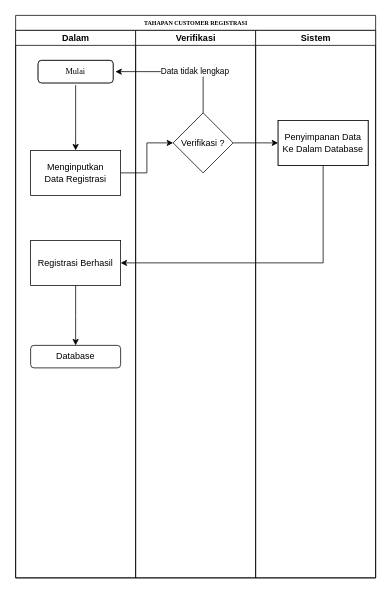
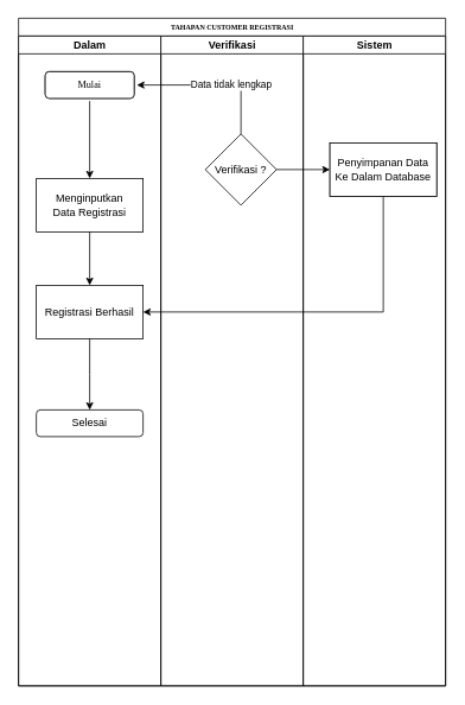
- <mxCell id="17" value="" style="edgeStyle=orthogonalEdgeStyle;rounded=0;orthogonalLoop=1;jettySize=auto;html=1;" parent="2" source="6" target="14" edge="1"><mxGeometry relative="1" as="geometry" /></mxCell>
+ <mxCell id="17" value="" style="edgeStyle=orthogonalEdgeStyle;rounded=0;orthogonalLoop=1;jettySize=auto;html=1;" parent="2" source="6" target="7" edge="1"><mxGeometry relative="1" as="geometry" /></mxCell>
- <mxCell id="8" value="Database" style="rounded=1;whiteSpace=wrap;html=1;" parent="3" vertex="1"><mxGeometry x="20" y="420" width="120" height="30" as="geometry" /></mxCell>
+ <mxCell id="8" value="Selesai" style="rounded=1;whiteSpace=wrap;html=1;" parent="3" vertex="1"><mxGeometry x="20" y="420" width="120" height="30" as="geometry" /></mxCell>
